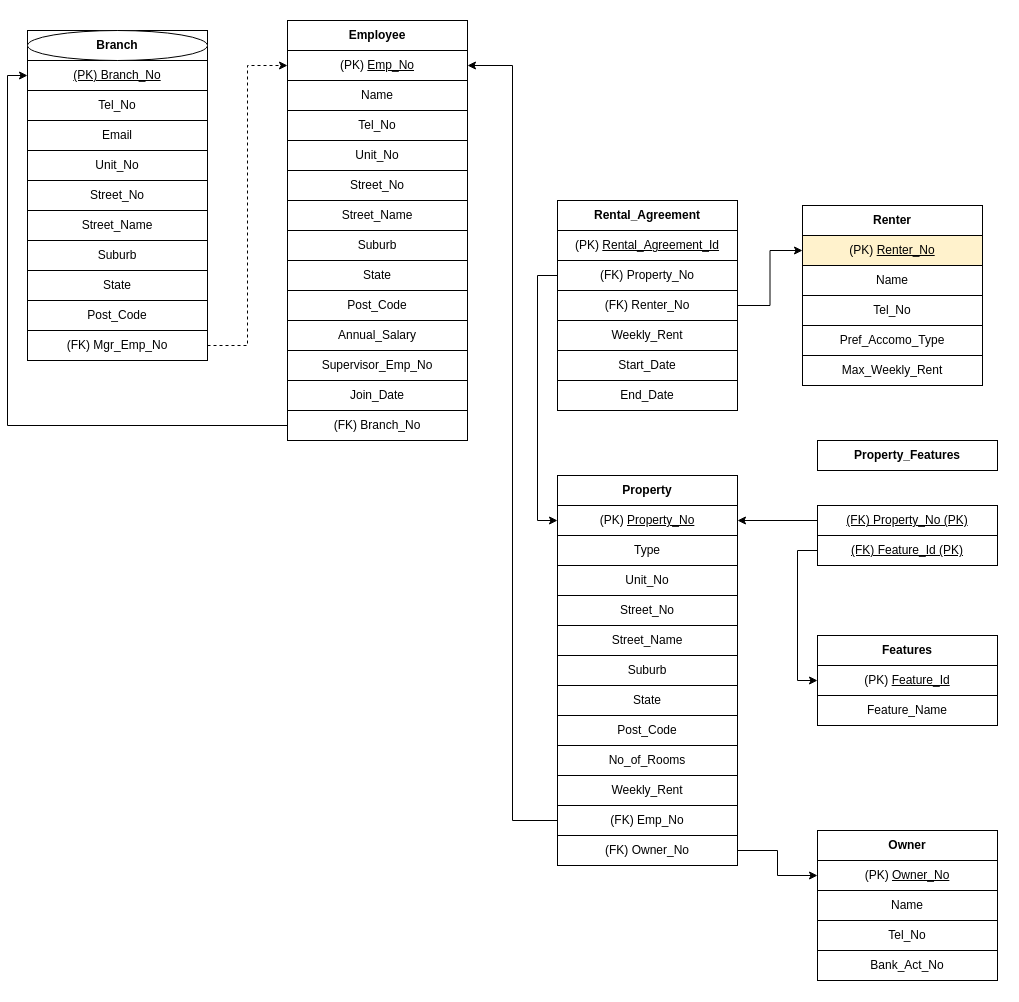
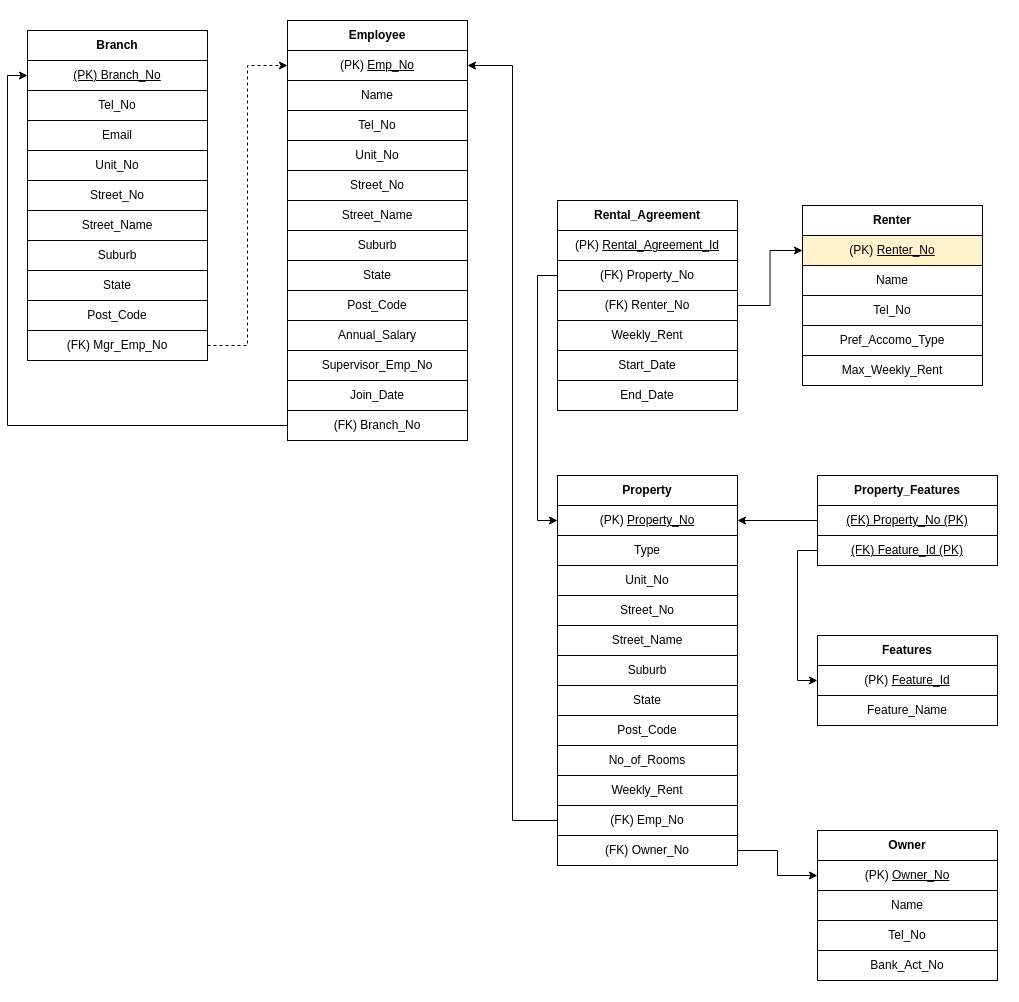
- <mxCell id="11" value="&lt;b&gt;Branch&lt;/b&gt;" style="ellipse;whiteSpace=wrap;html=1;" vertex="1" parent="1"><mxGeometry x="20" y="30" width="180" height="30" as="geometry" /></mxCell>
+ <mxCell id="11" value="&lt;b&gt;Branch&lt;/b&gt;" style="rounded=0;whiteSpace=wrap;html=1;" vertex="1" parent="1"><mxGeometry x="20" y="30" width="180" height="30" as="geometry" /></mxCell>
- <mxCell id="65" value="&lt;b&gt;Property_Features&lt;/b&gt;" style="rounded=0;whiteSpace=wrap;html=1;" vertex="1" parent="1"><mxGeometry x="810" y="440" width="180" height="30" as="geometry" /></mxCell>
+ <mxCell id="65" value="&lt;b&gt;Property_Features&lt;/b&gt;" style="rounded=0;whiteSpace=wrap;html=1;" vertex="1" parent="1"><mxGeometry x="810" y="475" width="180" height="30" as="geometry" /></mxCell>
